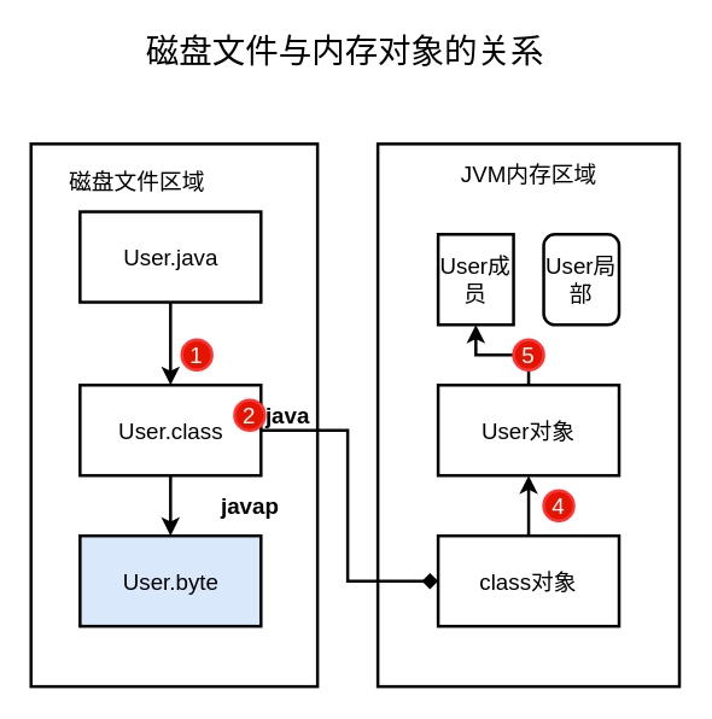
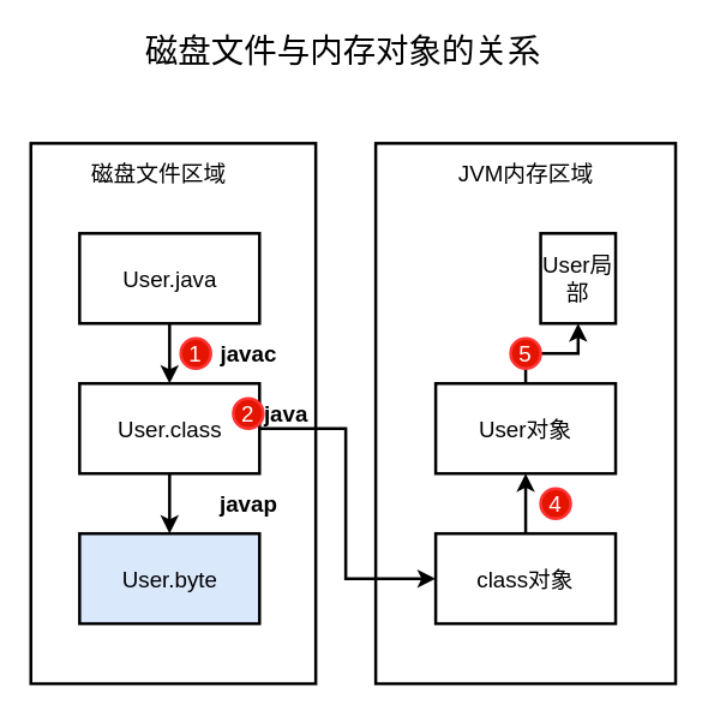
- <mxCell id="21" value="&lt;font style=&quot;font-size: 15px&quot;&gt;&lt;font style=&quot;font-size: 15px&quot;&gt;磁盘文件&lt;/font&gt;区域&lt;/font&gt;" style="text;html=1;align=center;verticalAlign=middle;resizable=0;points=[];autosize=1;strokeColor=none;strokeWidth=2;" vertex="1" parent="1"><mxGeometry x="35" y="110" width="110" height="20" as="geometry" /></mxCell>
+ <mxCell id="21" value="&lt;font style=&quot;font-size: 15px&quot;&gt;&lt;font style=&quot;font-size: 15px&quot;&gt;磁盘文件&lt;/font&gt;区域&lt;/font&gt;" style="text;html=1;align=center;verticalAlign=middle;resizable=0;points=[];autosize=1;strokeColor=none;strokeWidth=2;" vertex="1" parent="1"><mxGeometry x="50" y="105" width="110" height="20" as="geometry" /></mxCell>
- <mxCell id="5" value="User.java" style="rounded=0;whiteSpace=wrap;html=1;fontSize=15;strokeWidth=2;" vertex="1" parent="1"><mxGeometry x="52.5" y="140" width="120" height="60" as="geometry" /></mxCell>
+ <mxCell id="5" value="User.java" style="rounded=0;whiteSpace=wrap;html=1;fontSize=15;strokeWidth=2;" vertex="1" parent="1"><mxGeometry x="52.5" y="155" width="120" height="60" as="geometry" /></mxCell>
- <mxCell id="15" value="User成员" style="rounded=0;whiteSpace=wrap;html=1;fontSize=15;strokeWidth=2;" vertex="1" parent="1"><mxGeometry x="290" y="155" width="50" height="60" as="geometry" /></mxCell>
- <mxCell id="16" value="User局部" style="whiteSpace=wrap;html=1;fontSize=15;strokeWidth=2;rounded=1;" vertex="1" parent="1"><mxGeometry x="360" y="155" width="50" height="60" as="geometry" /></mxCell>
+ <mxCell id="16" value="User局部" style="rounded=0;whiteSpace=wrap;html=1;fontSize=15;strokeWidth=2;" vertex="1" parent="1"><mxGeometry x="360" y="155" width="50" height="60" as="geometry" /></mxCell>
+ <mxCell id="17" value="javac" style="text;html=1;align=center;verticalAlign=middle;resizable=0;points=[];autosize=1;strokeColor=none;fontSize=15;strokeWidth=2;fontStyle=1" vertex="1" parent="1"><mxGeometry x="140" y="225" width="50" height="20" as="geometry" /></mxCell>
- <mxCell id="12" style="edgeStyle=orthogonalEdgeStyle;rounded=0;orthogonalLoop=1;jettySize=auto;html=1;exitX=0.5;exitY=0;exitDx=0;exitDy=0;fontSize=15;strokeWidth=2;" edge="1" parent="1" source="14" target="15"><mxGeometry relative="1" as="geometry" /></mxCell>
+ <mxCell id="13" style="edgeStyle=orthogonalEdgeStyle;rounded=0;orthogonalLoop=1;jettySize=auto;html=1;exitX=0.5;exitY=0;exitDx=0;exitDy=0;entryX=0.5;entryY=1;entryDx=0;entryDy=0;fontSize=15;strokeWidth=2;" edge="1" parent="1" source="14" target="16"><mxGeometry relative="1" as="geometry" /></mxCell>
- <mxCell id="7" style="edgeStyle=none;rounded=0;orthogonalLoop=1;jettySize=auto;html=1;exitX=1;exitY=0.5;exitDx=0;exitDy=0;entryX=0;entryY=0.5;entryDx=0;entryDy=0;fontSize=15;strokeWidth=2;endArrow=diamond;" edge="1" parent="1" source="8" target="11"><mxGeometry relative="1" as="geometry"><Array as="points"><mxPoint x="230" y="285" /><mxPoint x="230" y="385" /></Array></mxGeometry></mxCell>
+ <mxCell id="7" style="edgeStyle=none;rounded=0;orthogonalLoop=1;jettySize=auto;html=1;exitX=1;exitY=0.5;exitDx=0;exitDy=0;entryX=0;entryY=0.5;entryDx=0;entryDy=0;fontSize=15;strokeWidth=2;" edge="1" parent="1" source="8" target="11"><mxGeometry relative="1" as="geometry"><Array as="points"><mxPoint x="230" y="285" /><mxPoint x="230" y="385" /></Array></mxGeometry></mxCell>
